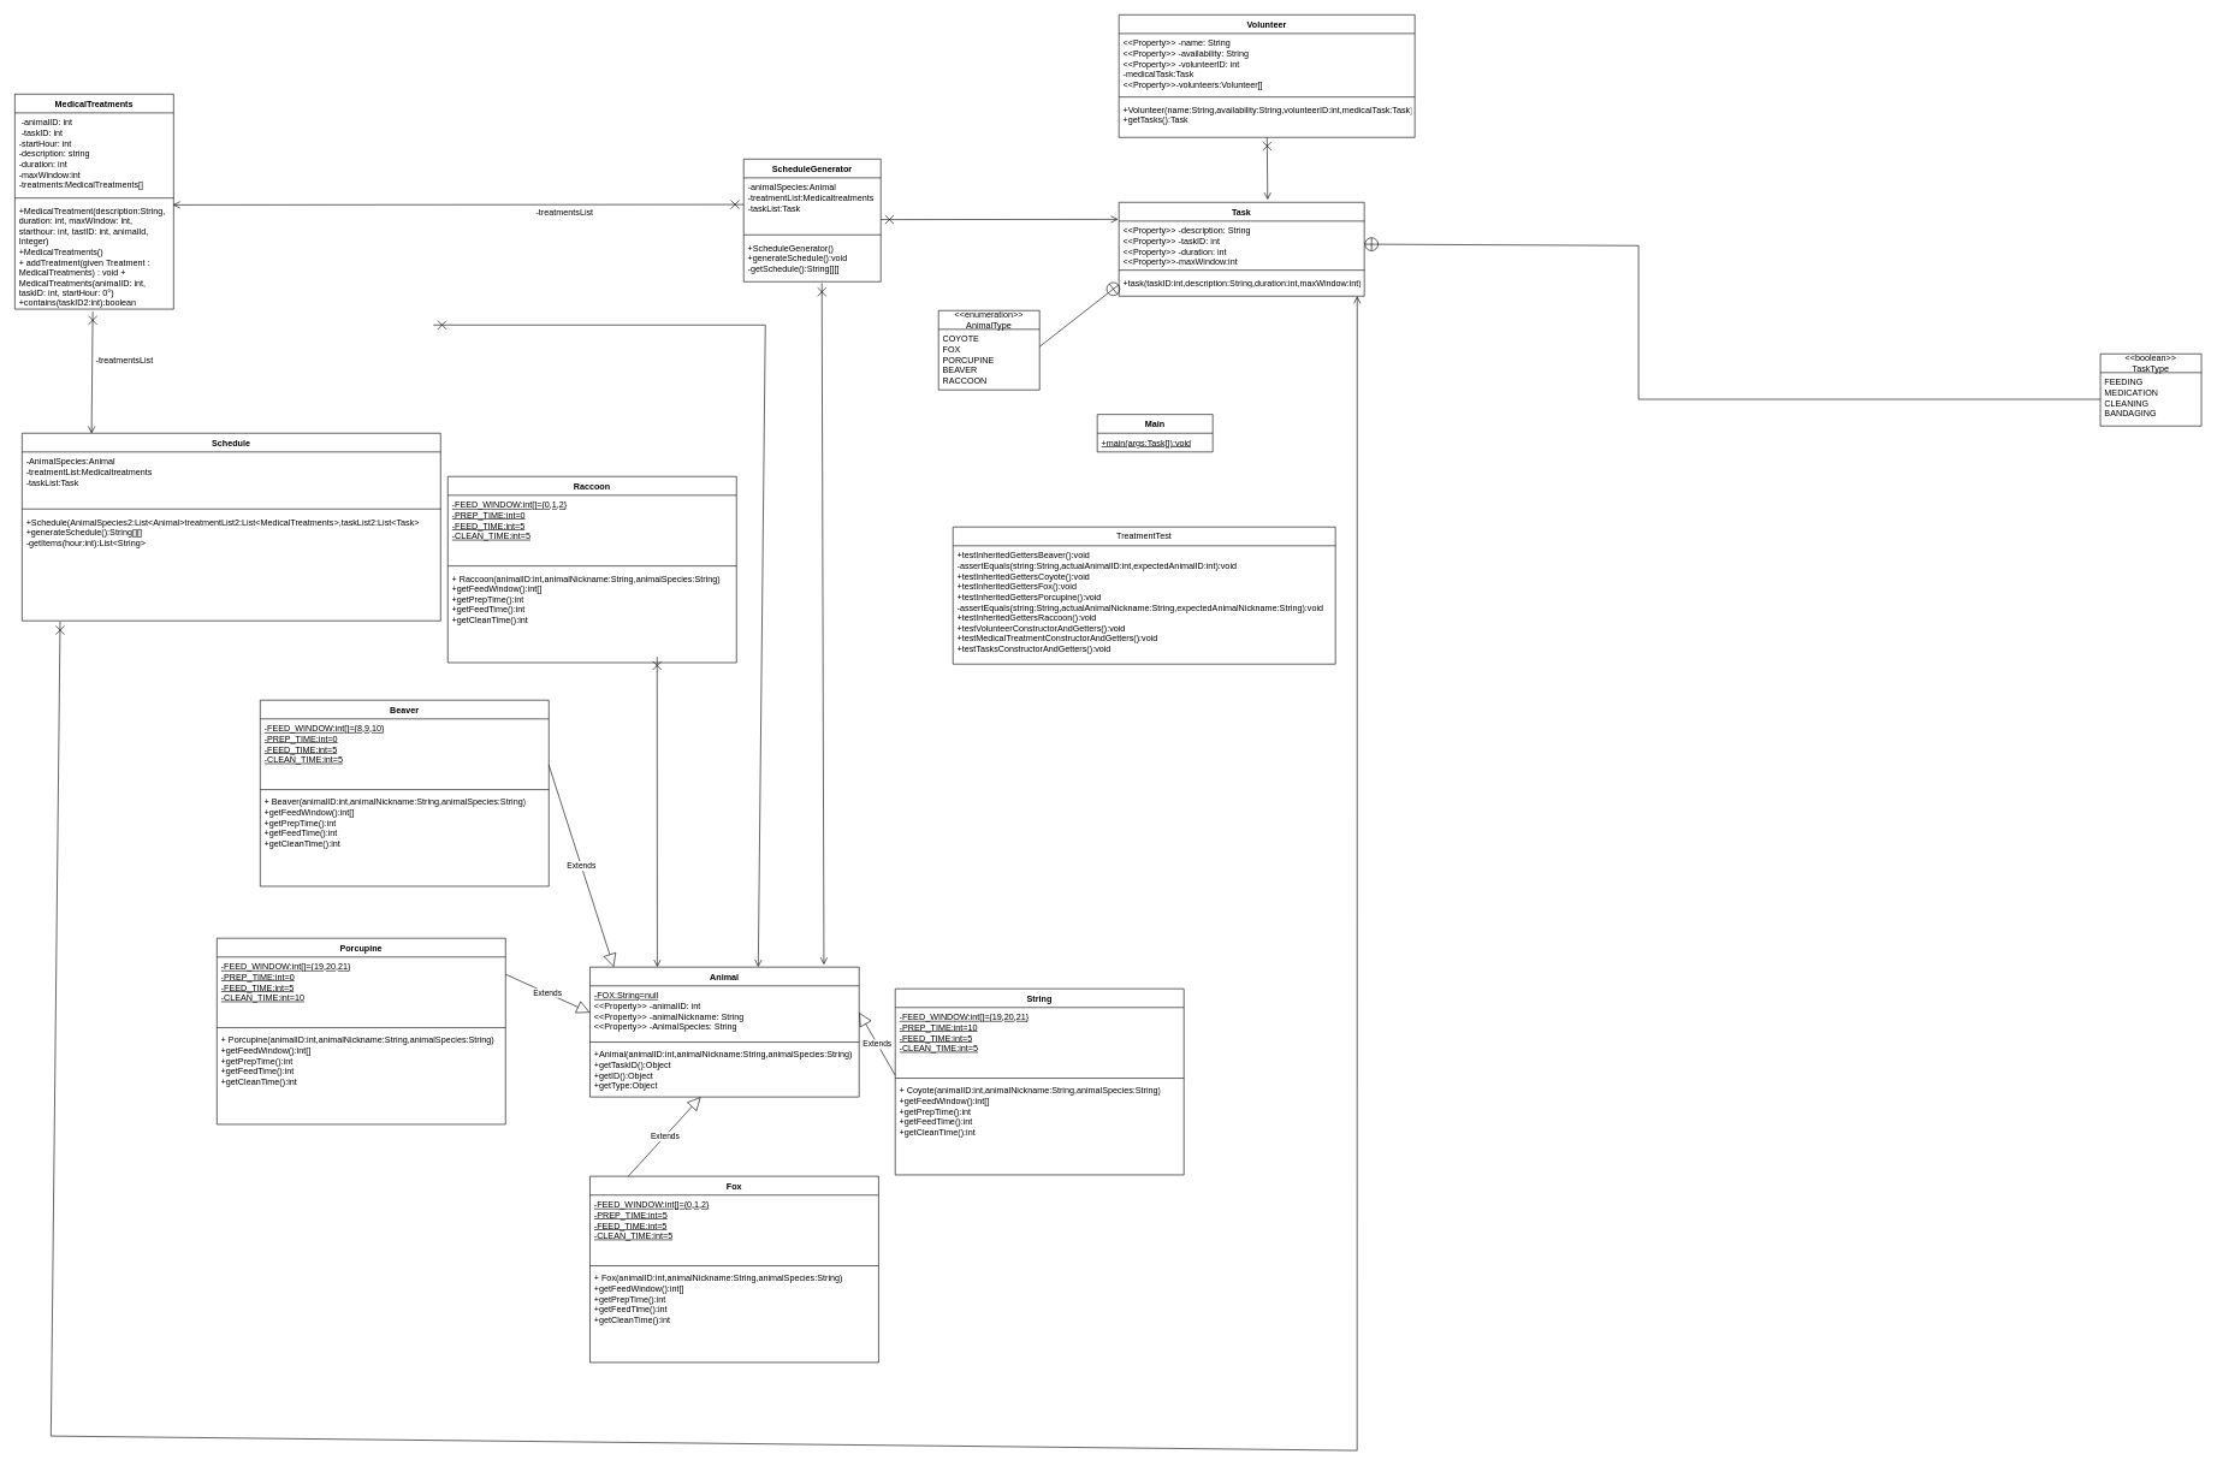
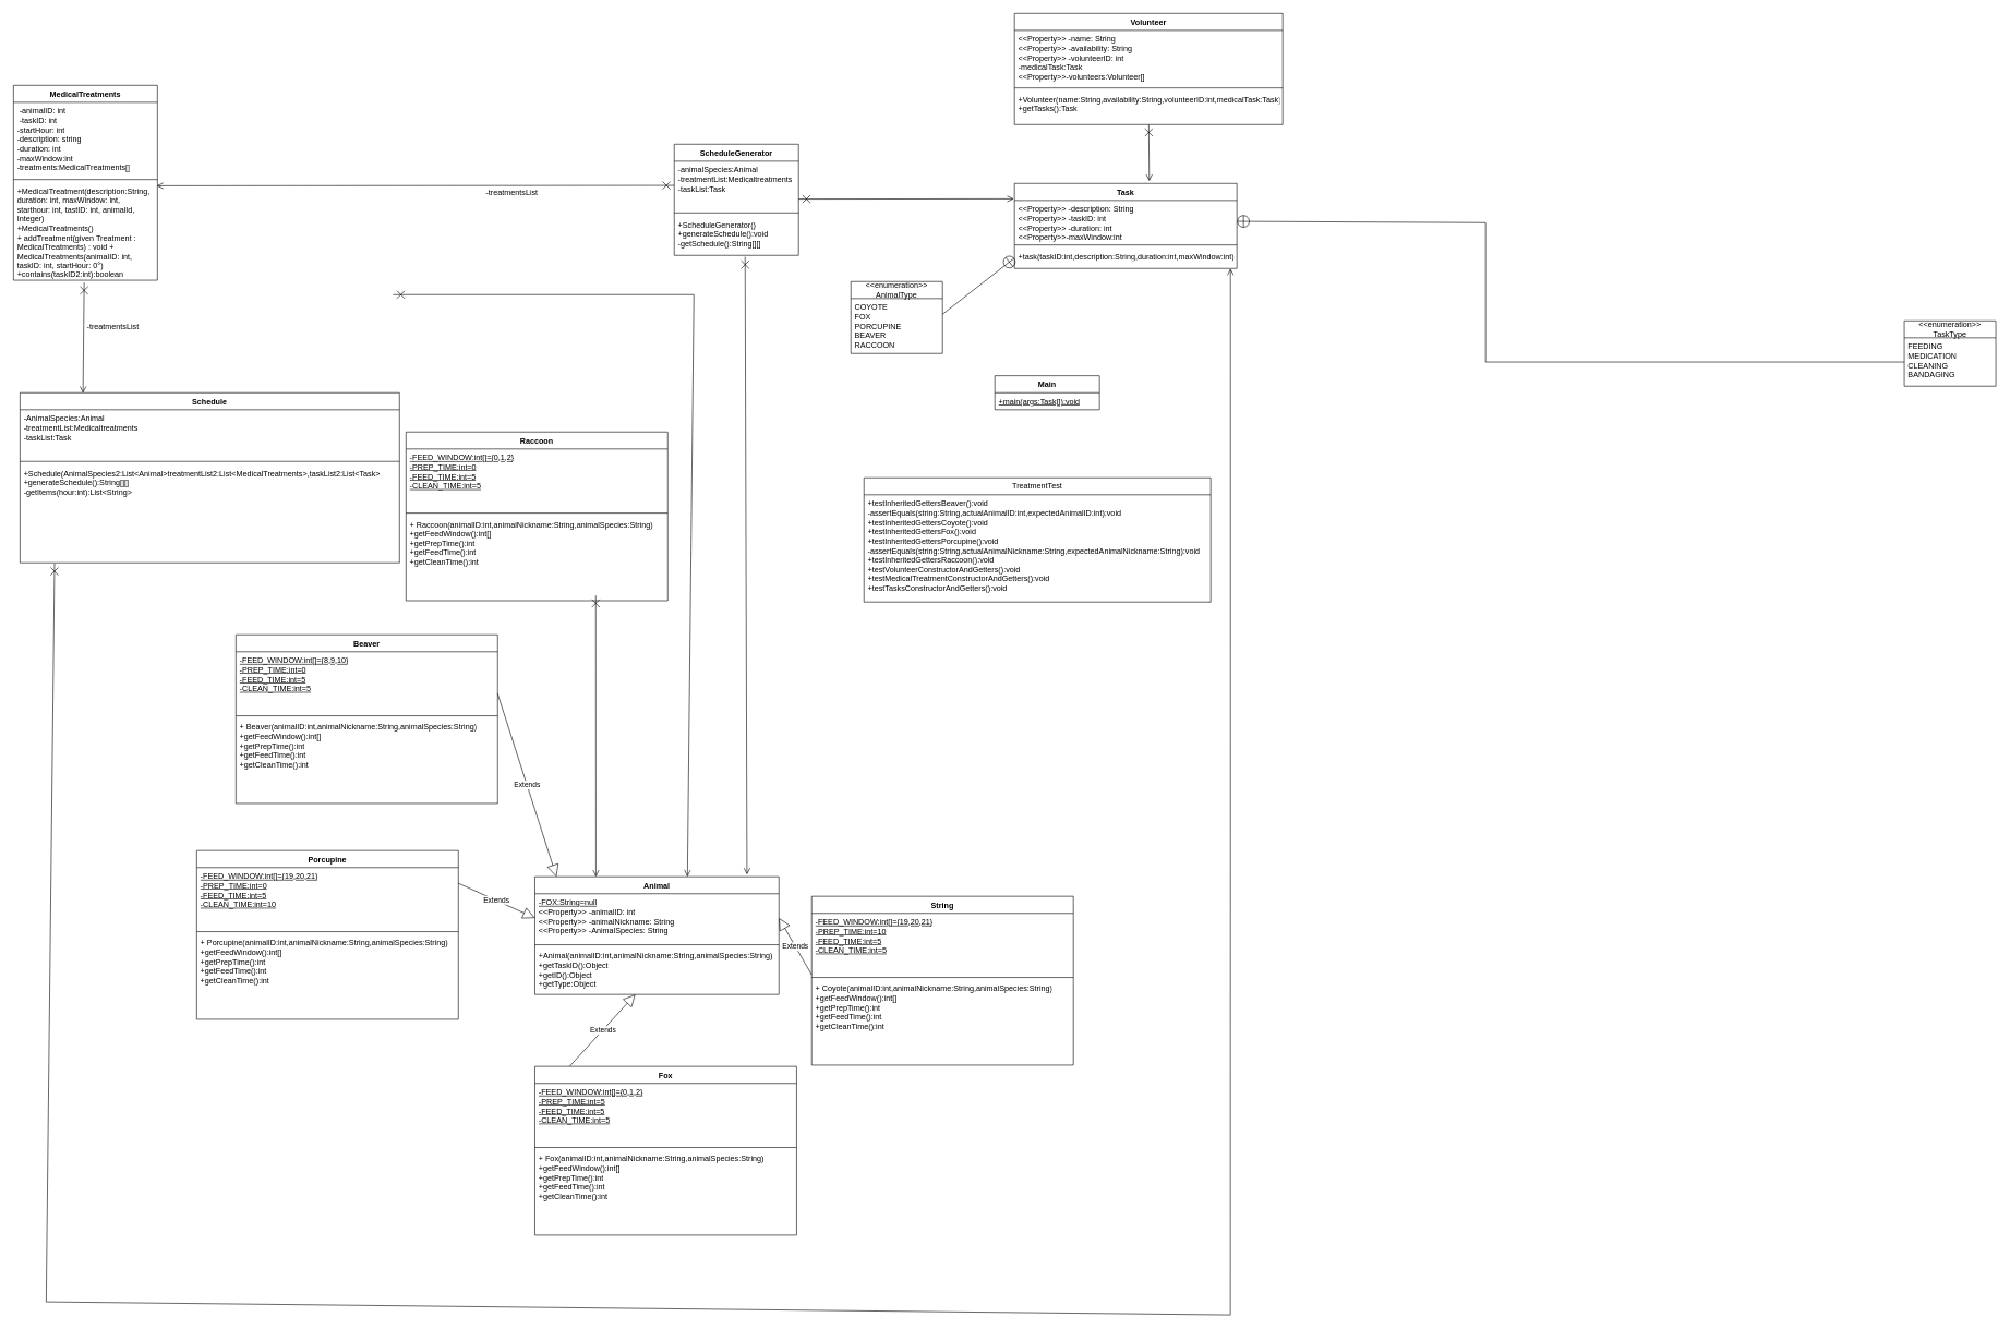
- <mxCell id="53" value="&amp;lt;&amp;lt;boolean&amp;gt;&amp;gt;&lt;br&gt;TaskType" style="swimlane;fontStyle=0;childLayout=stackLayout;horizontal=1;startSize=26;fillColor=none;horizontalStack=0;resizeParent=1;resizeParentMax=0;resizeLast=0;collapsible=1;marginBottom=0;whiteSpace=wrap;html=1;" vertex="1" parent="1"><mxGeometry x="2910" y="490" width="140" height="100" as="geometry" /></mxCell>
+ <mxCell id="53" value="&amp;lt;&amp;lt;enumeration&amp;gt;&amp;gt;&lt;br&gt;TaskType" style="swimlane;fontStyle=0;childLayout=stackLayout;horizontal=1;startSize=26;fillColor=none;horizontalStack=0;resizeParent=1;resizeParentMax=0;resizeLast=0;collapsible=1;marginBottom=0;whiteSpace=wrap;html=1;" vertex="1" parent="1"><mxGeometry x="2910" y="490" width="140" height="100" as="geometry" /></mxCell>
